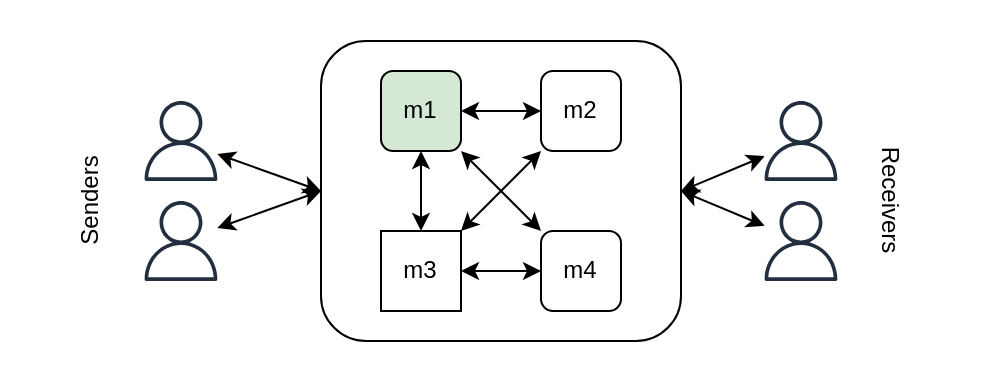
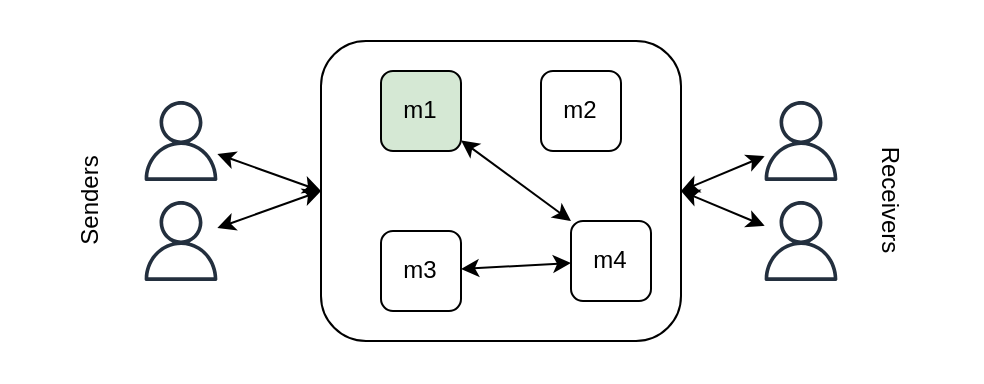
- <mxCell id="6" style="edgeStyle=none;rounded=0;orthogonalLoop=1;jettySize=auto;html=1;entryX=0;entryY=0.5;entryDx=0;entryDy=0;startArrow=classic;startFill=1;" edge="1" parent="1" source="7" target="8"><mxGeometry relative="1" as="geometry" /></mxCell>
- <mxCell id="4" style="edgeStyle=orthogonalEdgeStyle;rounded=0;orthogonalLoop=1;jettySize=auto;html=1;startArrow=classic;startFill=1;" edge="1" parent="1" source="7" target="21"><mxGeometry relative="1" as="geometry" /></mxCell>
- <mxCell id="20" style="edgeStyle=none;rounded=0;orthogonalLoop=1;jettySize=auto;html=1;entryX=0;entryY=1;entryDx=0;entryDy=0;startArrow=classic;startFill=1;" edge="1" parent="1" source="21" target="8"><mxGeometry relative="1" as="geometry" /></mxCell>
- <mxCell id="21" value="m3" style="whiteSpace=wrap;html=1;rounded=0;" vertex="1" parent="1"><mxGeometry x="190" y="115" width="40" height="40" as="geometry" /></mxCell>
+ <mxCell id="21" value="m3" style="rounded=1;whiteSpace=wrap;html=1;" vertex="1" parent="1"><mxGeometry x="190" y="115" width="40" height="40" as="geometry" /></mxCell>
- <mxCell id="10" value="m4" style="rounded=1;whiteSpace=wrap;html=1;" parent="1" vertex="1"><mxGeometry x="270" y="115" width="40" height="40" as="geometry" /></mxCell>
+ <mxCell id="10" value="m4" style="rounded=1;whiteSpace=wrap;html=1;" parent="1" vertex="1"><mxGeometry x="285" y="110" width="40" height="40" as="geometry" /></mxCell>
